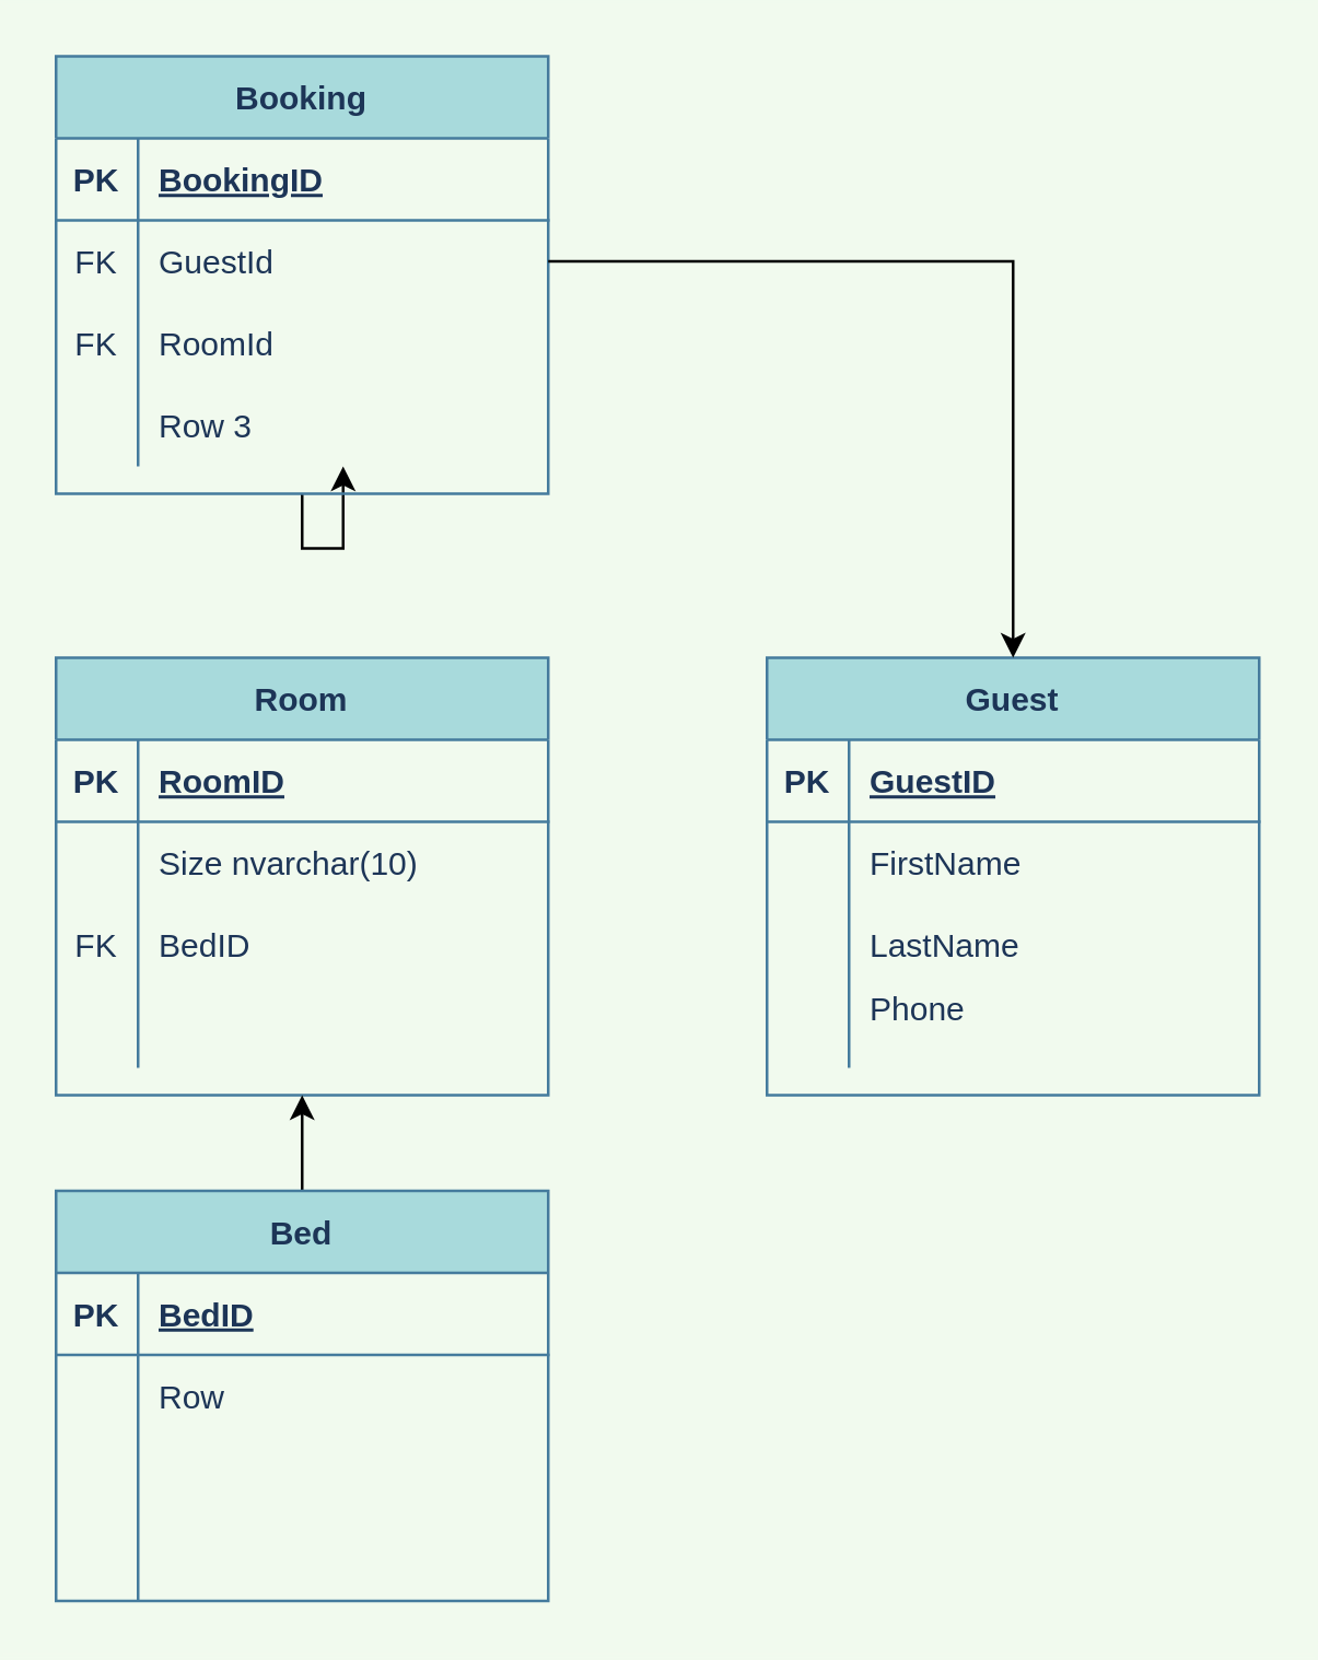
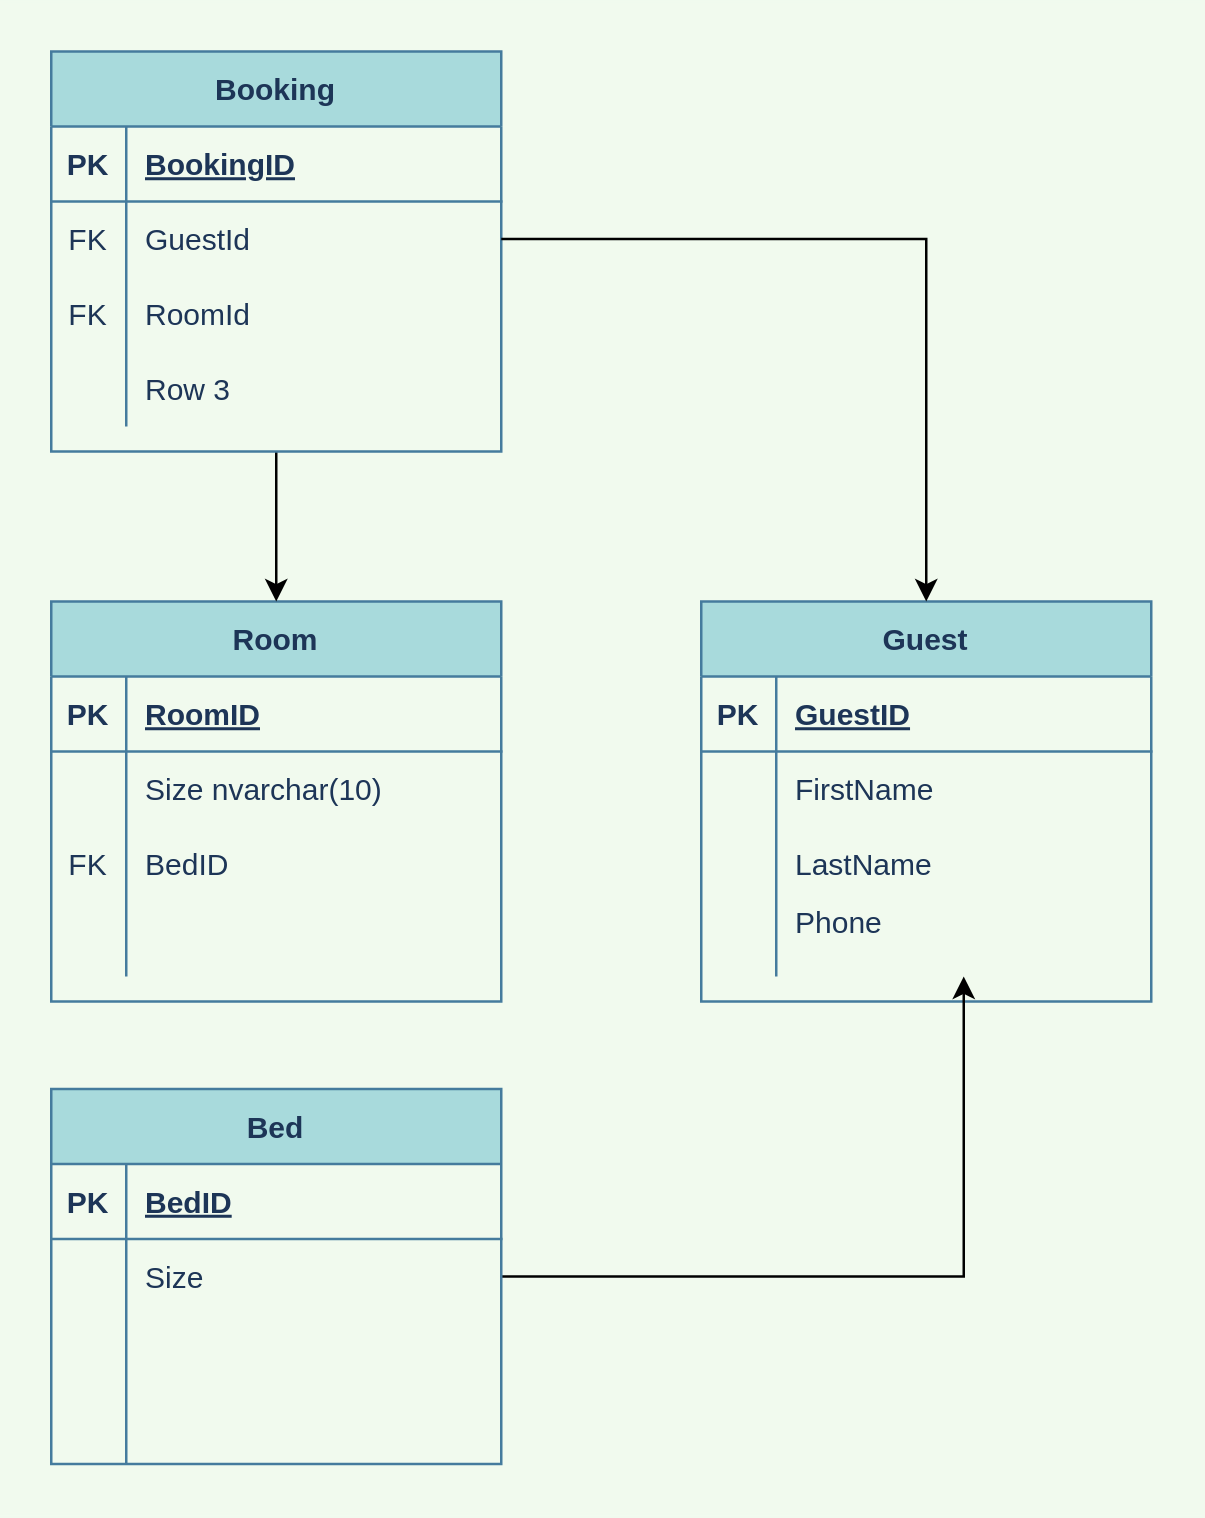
- <mxCell id="28" style="edgeStyle=orthogonalEdgeStyle;rounded=0;orthogonalLoop=1;jettySize=auto;html=1;" edge="1" parent="1" source="29" target="41"><mxGeometry relative="1" as="geometry" /></mxCell>
+ <mxCell id="28" style="edgeStyle=orthogonalEdgeStyle;rounded=0;orthogonalLoop=1;jettySize=auto;html=1;entryX=0.5;entryY=0;entryDx=0;entryDy=0;" edge="1" parent="1" source="29" target="2"><mxGeometry relative="1" as="geometry" /></mxCell>
- <mxCell id="42" style="edgeStyle=orthogonalEdgeStyle;rounded=0;orthogonalLoop=1;jettySize=auto;html=1;entryX=0.5;entryY=1;entryDx=0;entryDy=0;" edge="1" parent="1" source="43" target="2"><mxGeometry relative="1" as="geometry" /></mxCell>
+ <mxCell id="42" style="edgeStyle=orthogonalEdgeStyle;rounded=0;orthogonalLoop=1;jettySize=auto;html=1;" edge="1" parent="1" source="43" target="27"><mxGeometry relative="1" as="geometry" /></mxCell>
- <mxCell id="49" value="Row" style="shape=partialRectangle;connectable=0;fillColor=none;top=0;left=0;bottom=0;right=0;align=left;spacingLeft=6;overflow=hidden;fontColor=#1D3557;strokeColor=#457B9D;" vertex="1" parent="47"><mxGeometry x="30" width="150" height="30" as="geometry"><mxRectangle width="150" height="30" as="alternateBounds" /></mxGeometry></mxCell>
+ <mxCell id="49" value="Size" style="shape=partialRectangle;connectable=0;fillColor=none;top=0;left=0;bottom=0;right=0;align=left;spacingLeft=6;overflow=hidden;fontColor=#1D3557;strokeColor=#457B9D;" vertex="1" parent="47"><mxGeometry x="30" width="150" height="30" as="geometry"><mxRectangle width="150" height="30" as="alternateBounds" /></mxGeometry></mxCell>
